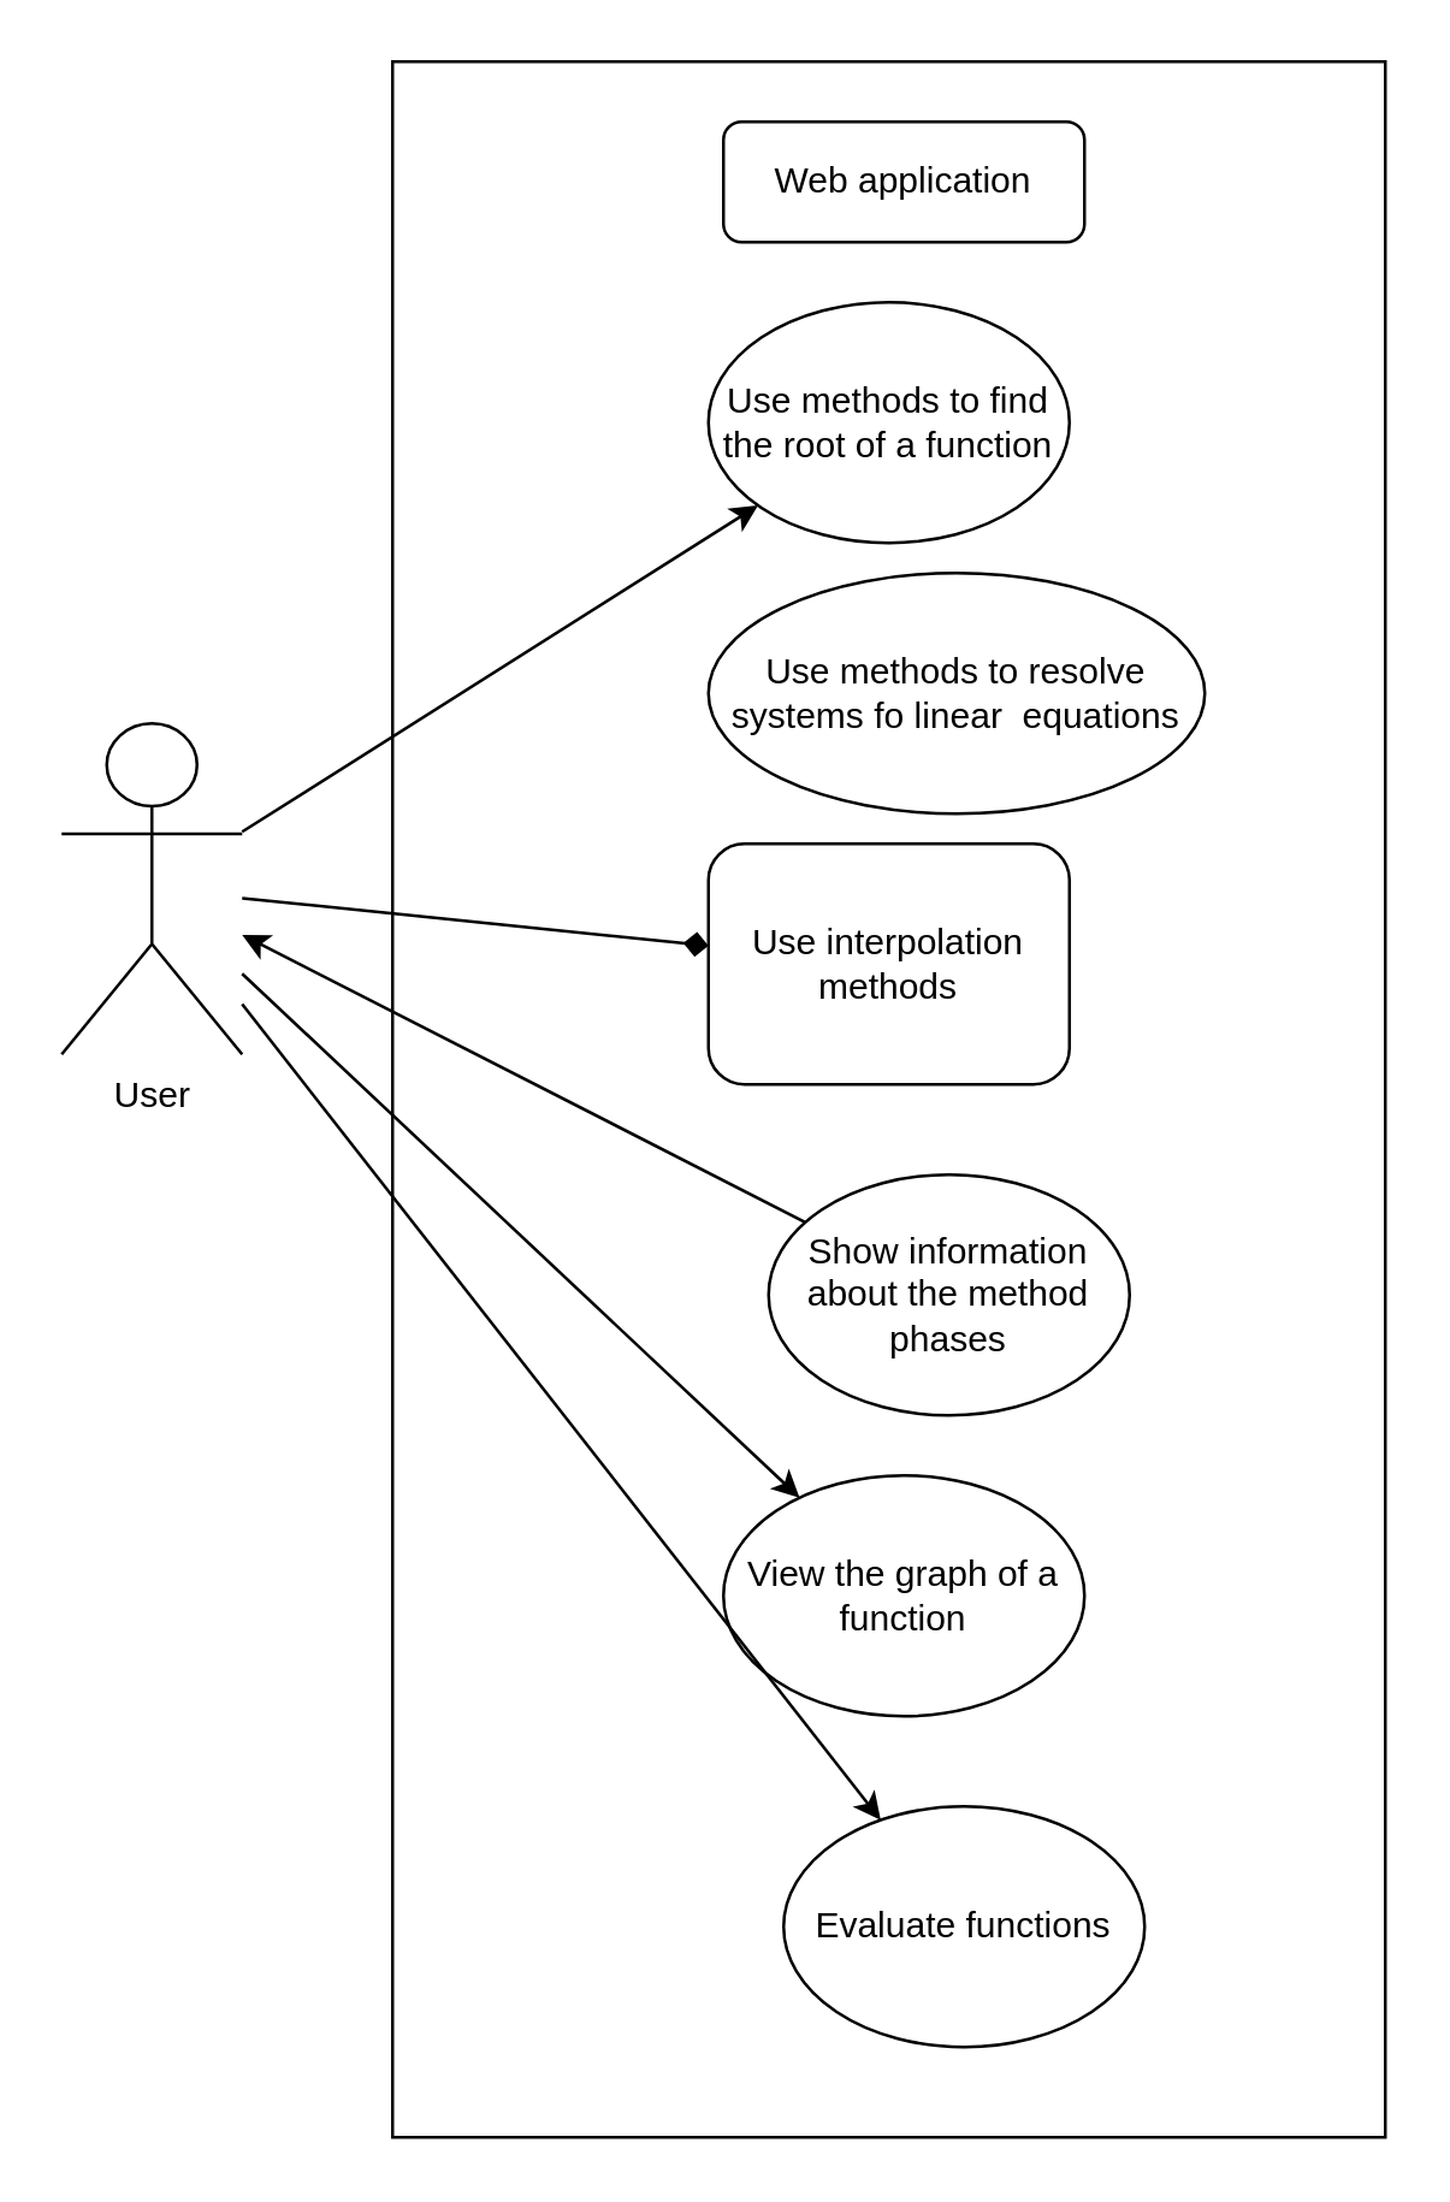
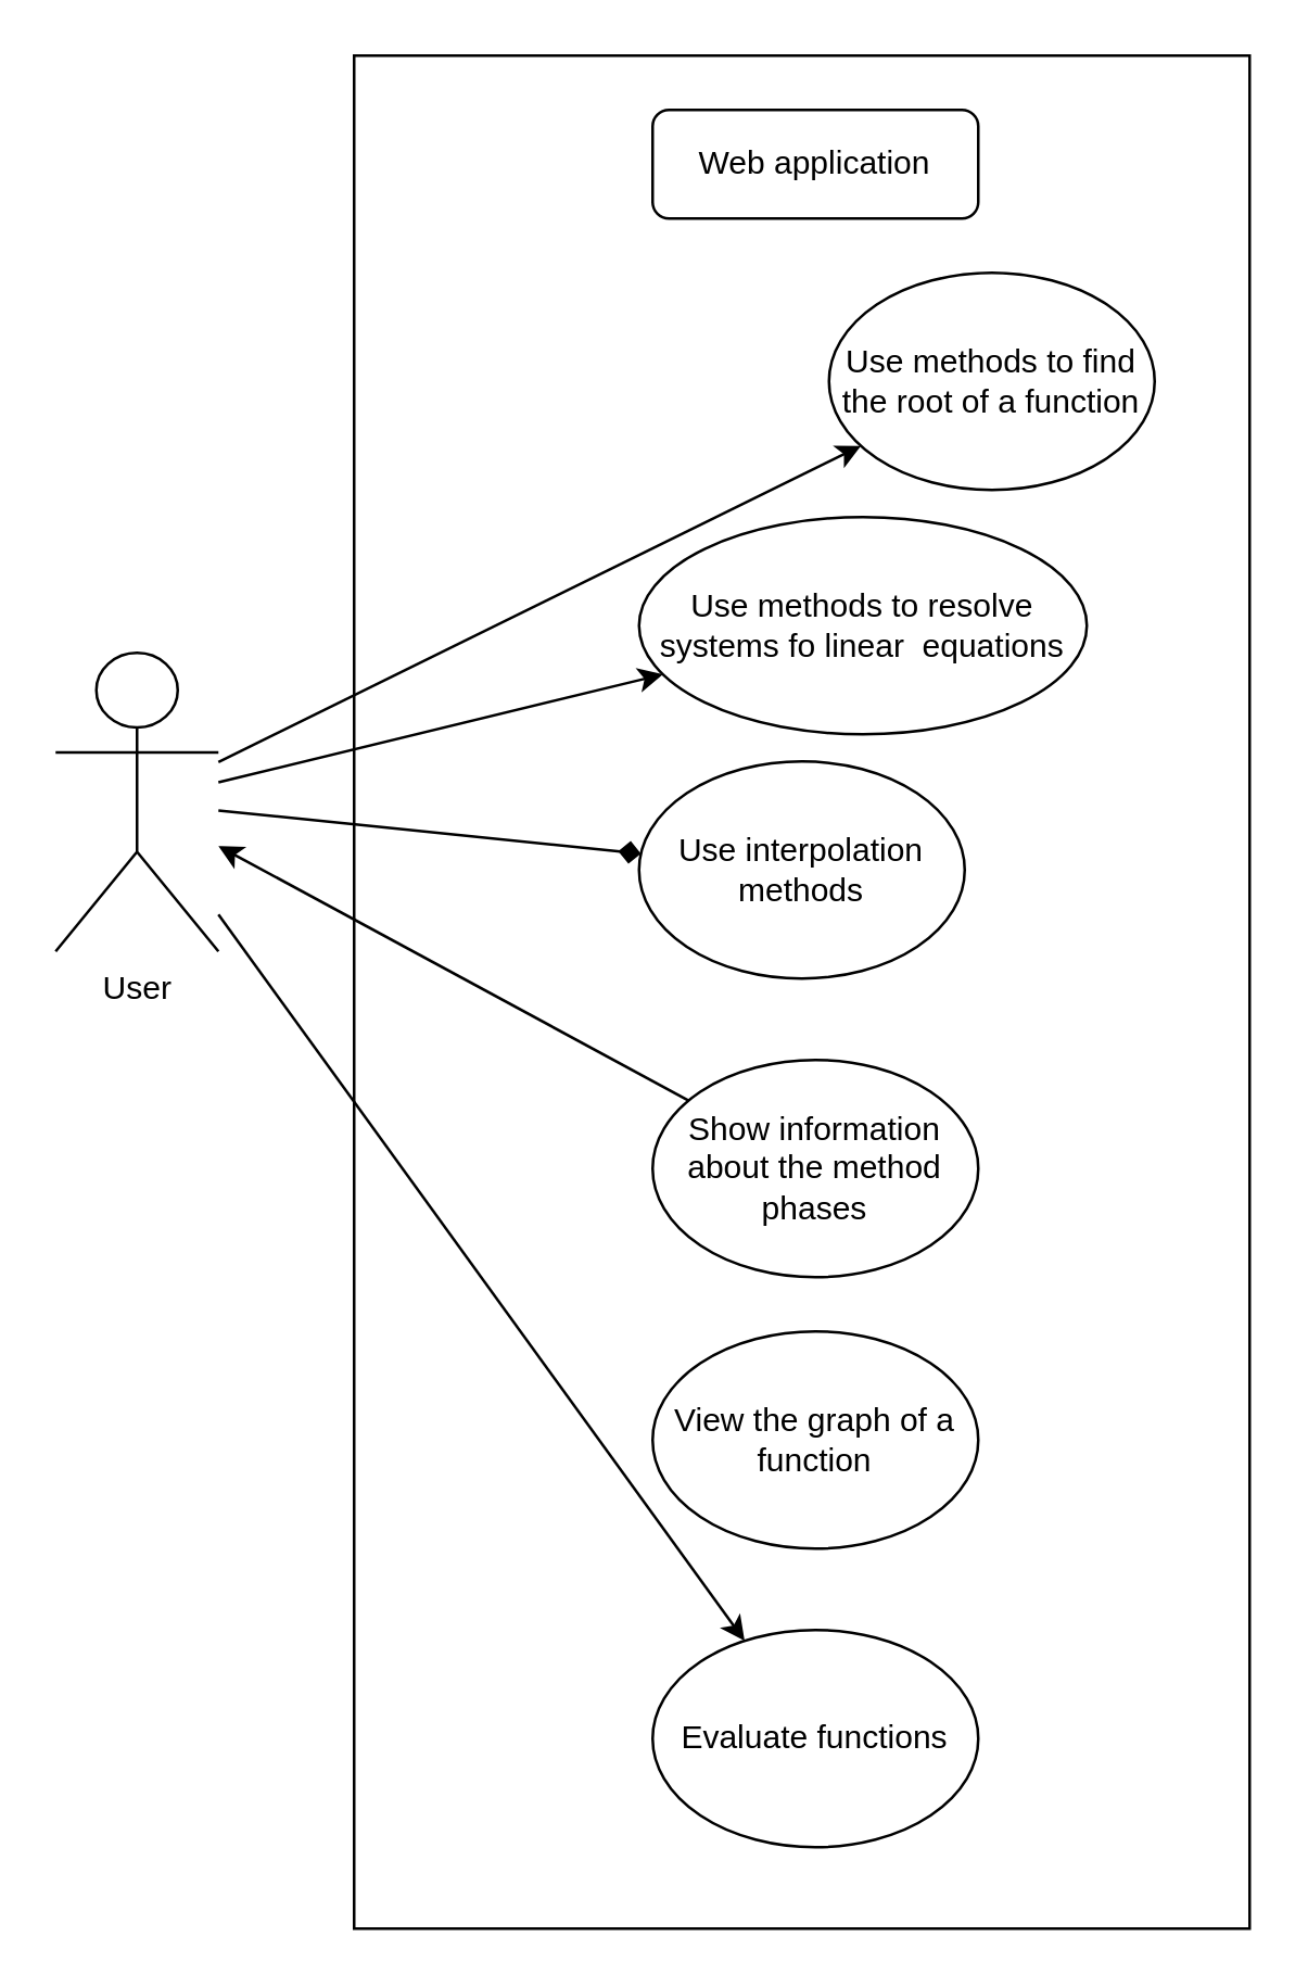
- <mxCell id="6" value="Use methods to find the root of a function" style="ellipse;whiteSpace=wrap;html=1;" vertex="1" parent="1"><mxGeometry x="235" y="100" width="120" height="80" as="geometry" /></mxCell>
+ <mxCell id="6" value="Use methods to find the root of a function" style="ellipse;whiteSpace=wrap;html=1;" vertex="1" parent="1"><mxGeometry x="305" y="100" width="120" height="80" as="geometry" /></mxCell>
+ <mxCell id="10" value="" style="endArrow=classic;html=1;rounded=0;strokeColor=default;jumpStyle=none;" edge="1" parent="1" source="3" target="7"><mxGeometry width="50" height="50" relative="1" as="geometry"><mxPoint x="320" y="260" as="sourcePoint" /><mxPoint x="370" y="210" as="targetPoint" /></mxGeometry></mxCell>
- <mxCell id="8" value="Use interpolation methods" style="whiteSpace=wrap;html=1;rounded=1;" vertex="1" parent="1"><mxGeometry x="235" y="280" width="120" height="80" as="geometry" /></mxCell>
+ <mxCell id="8" value="Use interpolation methods" style="ellipse;whiteSpace=wrap;html=1;" vertex="1" parent="1"><mxGeometry x="235" y="280" width="120" height="80" as="geometry" /></mxCell>
- <mxCell id="15" value="" style="endArrow=classic;html=1;rounded=0;strokeColor=default;jumpStyle=none;" edge="1" parent="1" source="3" target="14"><mxGeometry width="50" height="50" relative="1" as="geometry"><mxPoint x="320" y="320" as="sourcePoint" /><mxPoint x="370" y="270" as="targetPoint" /></mxGeometry></mxCell>
- <mxCell id="12" value="Show information about the method phases" style="ellipse;whiteSpace=wrap;html=1;" vertex="1" parent="1"><mxGeometry x="255" y="390" width="120" height="80" as="geometry" /></mxCell>
+ <mxCell id="12" value="Show information about the method phases" style="ellipse;whiteSpace=wrap;html=1;" vertex="1" parent="1"><mxGeometry x="240" y="390" width="120" height="80" as="geometry" /></mxCell>
- <mxCell id="16" value="Evaluate functions" style="ellipse;whiteSpace=wrap;html=1;" vertex="1" parent="1"><mxGeometry x="260" y="600" width="120" height="80" as="geometry" /></mxCell>
+ <mxCell id="16" value="Evaluate functions" style="ellipse;whiteSpace=wrap;html=1;" vertex="1" parent="1"><mxGeometry x="240" y="600" width="120" height="80" as="geometry" /></mxCell>
